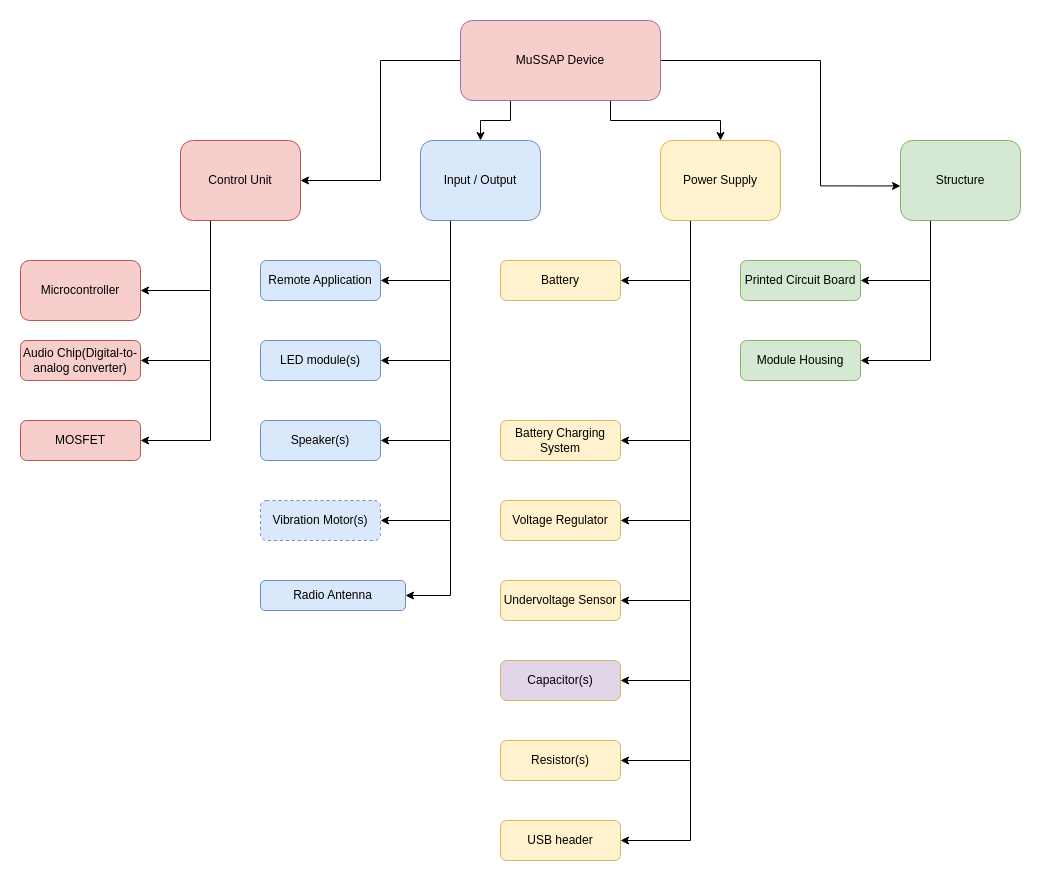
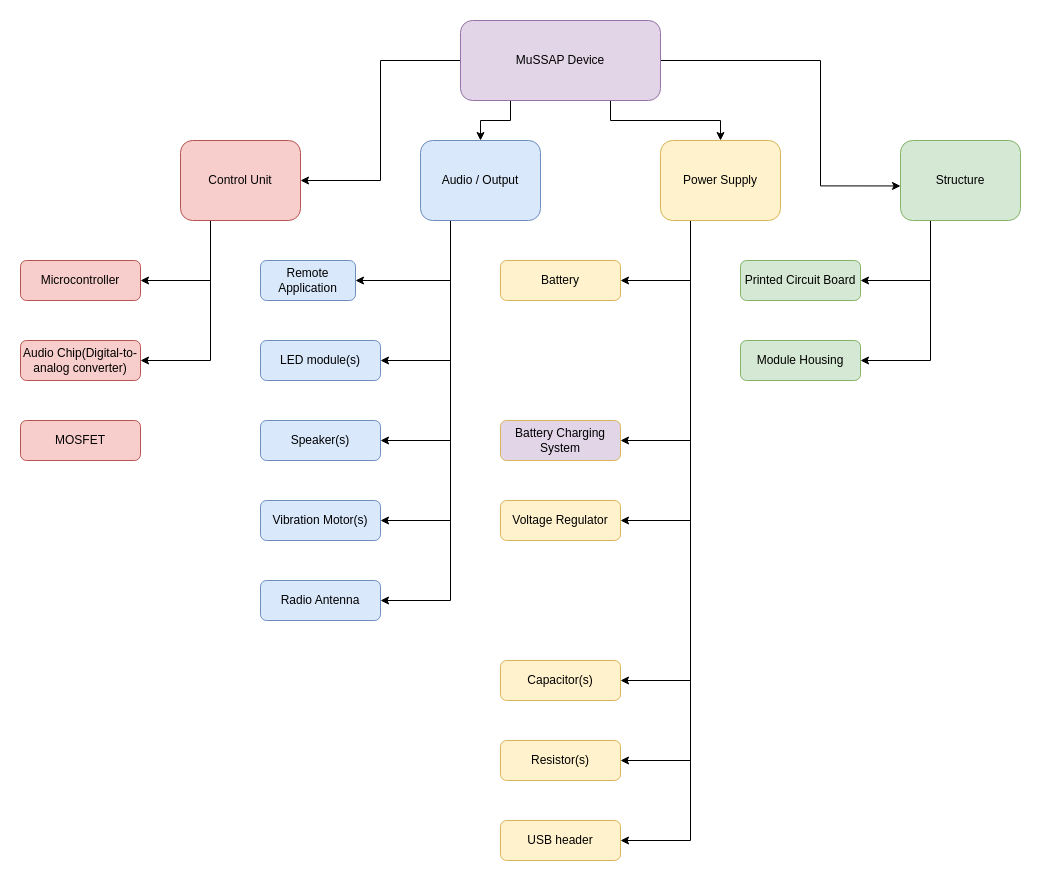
- <mxCell id="6" value="MuSSAP Device" style="rounded=1;whiteSpace=wrap;html=1;fillColor=#f8cecc;strokeColor=#9673a6;" parent="1" vertex="1"><mxGeometry x="460" y="20" width="200" height="80" as="geometry" /></mxCell>
+ <mxCell id="6" value="MuSSAP Device" style="rounded=1;whiteSpace=wrap;html=1;fillColor=#e1d5e7;strokeColor=#9673a6;" parent="1" vertex="1"><mxGeometry x="460" y="20" width="200" height="80" as="geometry" /></mxCell>
- <mxCell id="18" value="Input / Output" style="rounded=1;whiteSpace=wrap;html=1;fillColor=#dae8fc;strokeColor=#6c8ebf;" parent="1" vertex="1"><mxGeometry x="420" y="140" width="120" height="80" as="geometry" /></mxCell>
+ <mxCell id="18" value="Audio / Output" style="rounded=1;whiteSpace=wrap;html=1;fillColor=#dae8fc;strokeColor=#6c8ebf;" parent="1" vertex="1"><mxGeometry x="420" y="140" width="120" height="80" as="geometry" /></mxCell>
- <mxCell id="19" value="Remote Application" style="rounded=1;whiteSpace=wrap;html=1;fillColor=#dae8fc;strokeColor=#6c8ebf;" parent="1" vertex="1"><mxGeometry x="260" y="260" width="120" height="40" as="geometry" /></mxCell>
+ <mxCell id="19" value="Remote Application" style="rounded=1;whiteSpace=wrap;html=1;fillColor=#dae8fc;strokeColor=#6c8ebf;" parent="1" vertex="1"><mxGeometry x="260" y="260" width="95" height="40" as="geometry" /></mxCell>
- <mxCell id="11" value="Microcontroller" style="rounded=1;whiteSpace=wrap;html=1;fillColor=#f8cecc;strokeColor=#b85450;" parent="1" vertex="1"><mxGeometry x="20" y="260" width="120" height="60" as="geometry" /></mxCell>
+ <mxCell id="11" value="Microcontroller" style="rounded=1;whiteSpace=wrap;html=1;fillColor=#f8cecc;strokeColor=#b85450;" parent="1" vertex="1"><mxGeometry x="20" y="260" width="120" height="40" as="geometry" /></mxCell>
- <mxCell id="9" style="edgeStyle=orthogonalEdgeStyle;rounded=0;orthogonalLoop=1;jettySize=auto;html=1;exitX=0.25;exitY=1;exitDx=0;exitDy=0;entryX=1;entryY=0.5;entryDx=0;entryDy=0;" parent="1" source="10" target="12" edge="1"><mxGeometry relative="1" as="geometry" /></mxCell>
- <mxCell id="32" value="Battery Charging System" style="rounded=1;whiteSpace=wrap;html=1;fillColor=#fff2cc;strokeColor=#d6b656;" parent="1" vertex="1"><mxGeometry x="500" y="420" width="120" height="40" as="geometry" /></mxCell>
+ <mxCell id="32" value="Battery Charging System" style="rounded=1;whiteSpace=wrap;html=1;fillColor=#e1d5e7;strokeColor=#d6b656;" parent="1" vertex="1"><mxGeometry x="500" y="420" width="120" height="40" as="geometry" /></mxCell>
- <mxCell id="22" value="Vibration Motor(s)" style="rounded=1;whiteSpace=wrap;html=1;fillColor=#dae8fc;strokeColor=#6c8ebf;dashed=1;" parent="1" vertex="1"><mxGeometry x="260" y="500" width="120" height="40" as="geometry" /></mxCell>
+ <mxCell id="22" value="Vibration Motor(s)" style="rounded=1;whiteSpace=wrap;html=1;fillColor=#dae8fc;strokeColor=#6c8ebf;" parent="1" vertex="1"><mxGeometry x="260" y="500" width="120" height="40" as="geometry" /></mxCell>
- <mxCell id="37" value="Radio Antenna" style="rounded=1;whiteSpace=wrap;html=1;fillColor=#dae8fc;strokeColor=#6c8ebf;" parent="1" vertex="1"><mxGeometry x="260" y="580" width="145" height="30" as="geometry" /></mxCell>
+ <mxCell id="37" value="Radio Antenna" style="rounded=1;whiteSpace=wrap;html=1;fillColor=#dae8fc;strokeColor=#6c8ebf;" parent="1" vertex="1"><mxGeometry x="260" y="580" width="120" height="40" as="geometry" /></mxCell>
- <mxCell id="34" value="Undervoltage Sensor" style="rounded=1;whiteSpace=wrap;html=1;fillColor=#fff2cc;strokeColor=#d6b656;" parent="1" vertex="1"><mxGeometry x="500" y="580" width="120" height="40" as="geometry" /></mxCell>
- <mxCell id="26" style="edgeStyle=orthogonalEdgeStyle;rounded=0;orthogonalLoop=1;jettySize=auto;html=1;exitX=0.25;exitY=1;exitDx=0;exitDy=0;entryX=1;entryY=0.5;entryDx=0;entryDy=0;" parent="1" source="30" target="34" edge="1"><mxGeometry relative="1" as="geometry" /></mxCell>
- <mxCell id="35" value="Capacitor(s)" style="rounded=1;whiteSpace=wrap;html=1;fillColor=#e1d5e7;strokeColor=#d6b656;" parent="1" vertex="1"><mxGeometry x="500" y="660" width="120" height="40" as="geometry" /></mxCell>
+ <mxCell id="35" value="Capacitor(s)" style="rounded=1;whiteSpace=wrap;html=1;fillColor=#fff2cc;strokeColor=#d6b656;" parent="1" vertex="1"><mxGeometry x="500" y="660" width="120" height="40" as="geometry" /></mxCell>
